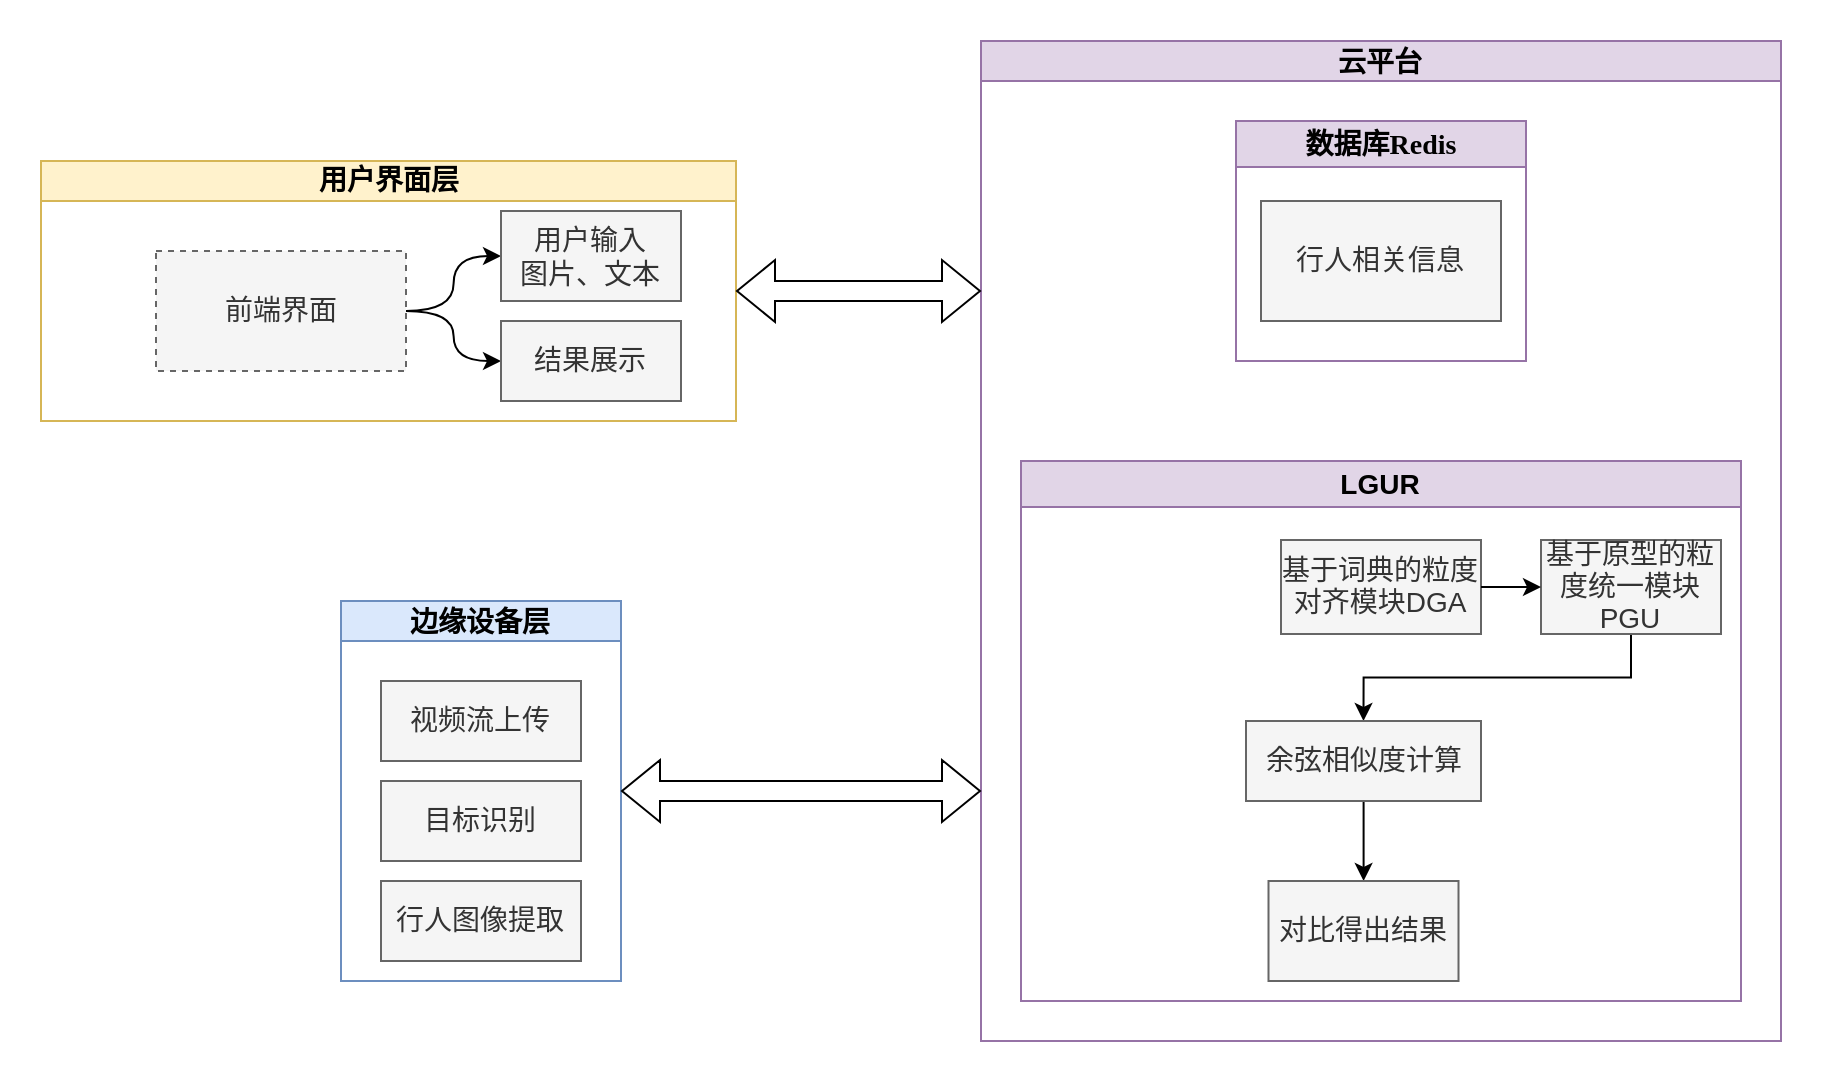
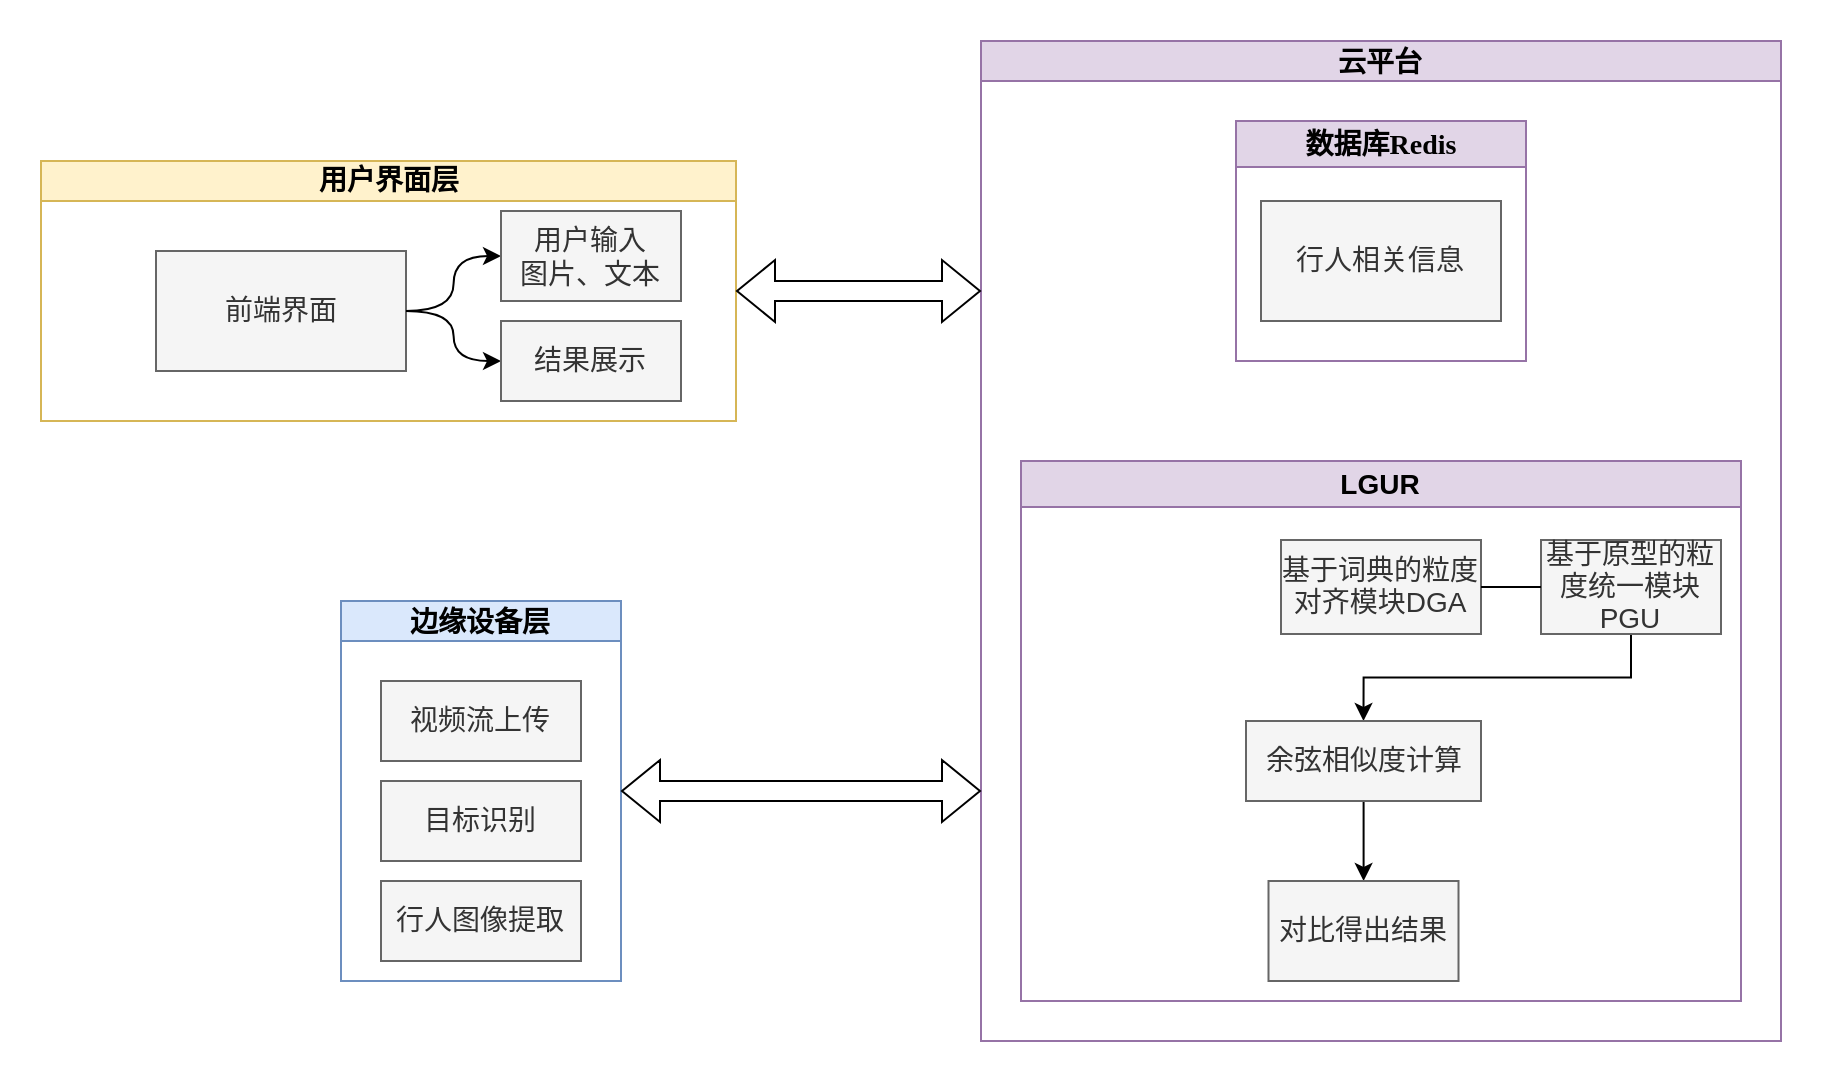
- <mxCell id="3" value="&lt;font style=&quot;font-size: 14px;&quot;&gt;前端界面&lt;/font&gt;" style="rounded=0;whiteSpace=wrap;html=1;fillColor=#f5f5f5;strokeColor=#666666;fontColor=#333333;dashed=1;" parent="2" vertex="1"><mxGeometry x="57.5" y="45" width="125" height="60" as="geometry" /></mxCell>
+ <mxCell id="3" value="&lt;font style=&quot;font-size: 14px;&quot;&gt;前端界面&lt;/font&gt;" style="rounded=0;whiteSpace=wrap;html=1;fillColor=#f5f5f5;strokeColor=#666666;fontColor=#333333;" parent="2" vertex="1"><mxGeometry x="57.5" y="45" width="125" height="60" as="geometry" /></mxCell>
- <mxCell id="19" value="" style="edgeStyle=orthogonalEdgeStyle;rounded=0;orthogonalLoop=1;jettySize=auto;html=1;" parent="15" source="16" target="18" edge="1"><mxGeometry relative="1" as="geometry" /></mxCell>
+ <mxCell id="19" value="" style="edgeStyle=orthogonalEdgeStyle;rounded=0;orthogonalLoop=1;jettySize=auto;html=1;endArrow=none;" parent="15" source="16" target="18" edge="1"><mxGeometry relative="1" as="geometry" /></mxCell>
